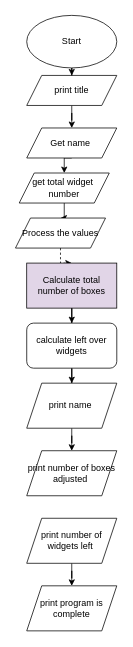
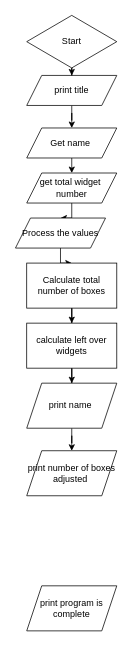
- <mxCell id="3" value="Start" style="ellipse;whiteSpace=wrap;html=1;" parent="1" vertex="1"><mxGeometry x="35" y="20" width="120" height="70" as="geometry" /></mxCell>
+ <mxCell id="3" value="Start" style="rhombus;whiteSpace=wrap;html=1;" parent="1" vertex="1"><mxGeometry x="35" y="20" width="120" height="70" as="geometry" /></mxCell>
- <mxCell id="9" value="get total widget&amp;nbsp;&lt;br&gt;number" style="shape=parallelogram;perimeter=parallelogramPerimeter;whiteSpace=wrap;html=1;fixedSize=1;" parent="1" vertex="1"><mxGeometry x="25" y="230" width="120" height="40" as="geometry" /></mxCell>
+ <mxCell id="9" value="get total widget&amp;nbsp;&lt;br&gt;number" style="shape=parallelogram;perimeter=parallelogramPerimeter;whiteSpace=wrap;html=1;fixedSize=1;" parent="1" vertex="1"><mxGeometry x="35" y="230" width="120" height="40" as="geometry" /></mxCell>
- <mxCell id="10" value="" style="edgeStyle=orthogonalEdgeStyle;rounded=0;orthogonalLoop=1;jettySize=auto;html=1;dashed=1;" edge="1" parent="1" source="11" target="13"><mxGeometry relative="1" as="geometry" /></mxCell>
+ <mxCell id="10" value="" style="edgeStyle=orthogonalEdgeStyle;rounded=0;orthogonalLoop=1;jettySize=auto;html=1;" edge="1" parent="1" source="11" target="13"><mxGeometry relative="1" as="geometry" /></mxCell>
- <mxCell id="13" value="Calculate total number of boxes" style="whiteSpace=wrap;html=1;fillColor=#e1d5e7;" vertex="1" parent="1"><mxGeometry x="35" y="350" width="120" height="60" as="geometry" /></mxCell>
+ <mxCell id="13" value="Calculate total number of boxes" style="whiteSpace=wrap;html=1;" vertex="1" parent="1"><mxGeometry x="35" y="350" width="120" height="60" as="geometry" /></mxCell>
- <mxCell id="15" value="calculate left over widgets" style="whiteSpace=wrap;html=1;rounded=1;" vertex="1" parent="1"><mxGeometry x="35" y="430" width="120" height="60" as="geometry" /></mxCell>
+ <mxCell id="15" value="calculate left over widgets" style="whiteSpace=wrap;html=1;" vertex="1" parent="1"><mxGeometry x="35" y="430" width="120" height="60" as="geometry" /></mxCell>
- <mxCell id="20" value="print number of widgets left&amp;nbsp;" style="shape=parallelogram;perimeter=parallelogramPerimeter;whiteSpace=wrap;html=1;fixedSize=1;" vertex="1" parent="1"><mxGeometry x="35" y="690" width="120" height="60" as="geometry" /></mxCell>
- <mxCell id="19" value="" style="edgeStyle=orthogonalEdgeStyle;rounded=0;orthogonalLoop=1;jettySize=auto;html=1;" edge="1" parent="1" source="20" target="21"><mxGeometry relative="1" as="geometry" /></mxCell>
